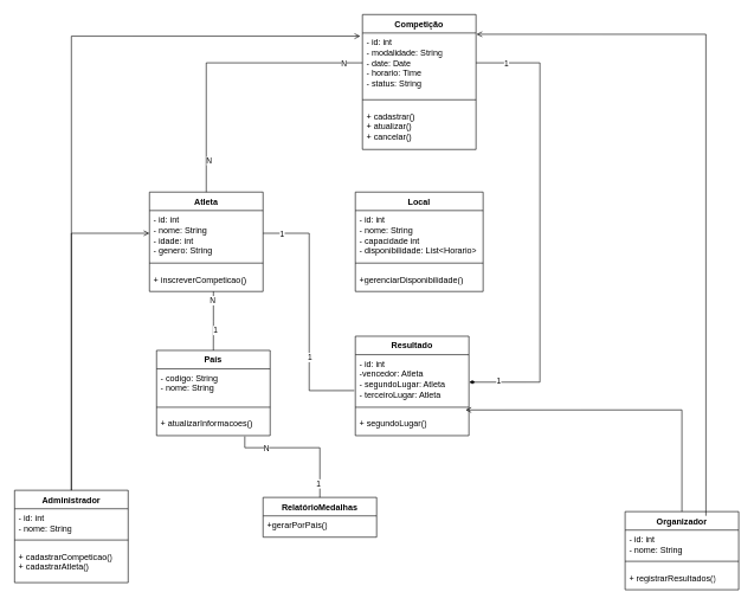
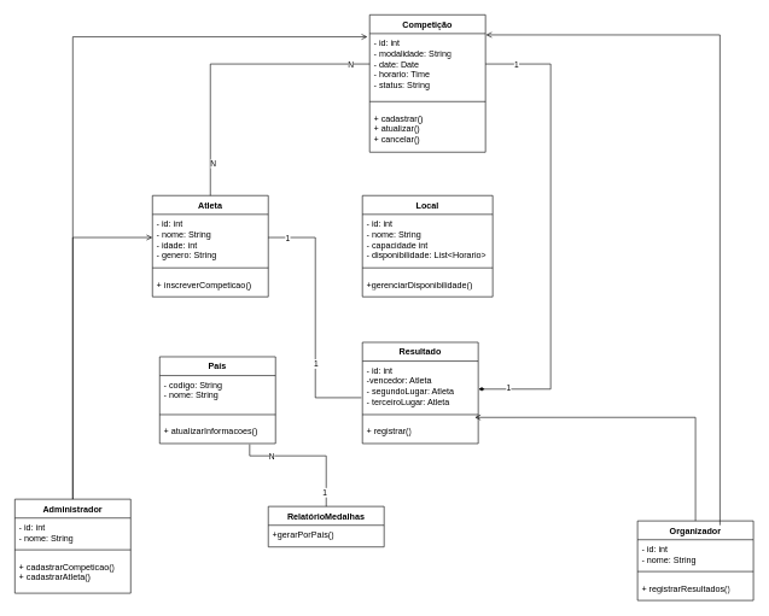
- <mxCell id="32" style="edgeStyle=orthogonalEdgeStyle;rounded=0;orthogonalLoop=1;jettySize=auto;html=1;exitX=0.563;exitY=1;exitDx=0;exitDy=0;exitPerimeter=0;endArrow=none;endFill=0;" edge="1" parent="1" source="9" target="10"><mxGeometry relative="1" as="geometry" /></mxCell>
- <mxCell id="33" value="N" style="edgeLabel;html=1;align=center;verticalAlign=middle;resizable=0;points=[];" vertex="1" connectable="0" parent="32"><mxGeometry x="-0.705" y="-2" relative="1" as="geometry"><mxPoint as="offset" /></mxGeometry></mxCell>
- <mxCell id="34" value="1" style="edgeLabel;html=1;align=center;verticalAlign=middle;resizable=0;points=[];" vertex="1" connectable="0" parent="32"><mxGeometry x="0.324" y="2" relative="1" as="geometry"><mxPoint as="offset" /></mxGeometry></mxCell>
- <mxCell id="38" value="&lt;div&gt;&lt;div&gt;+ segundoLugar()&lt;/div&gt;&lt;/div&gt;" style="text;strokeColor=none;fillColor=none;align=left;verticalAlign=top;spacingLeft=4;spacingRight=4;overflow=hidden;rotatable=0;points=[[0,0.5],[1,0.5]];portConstraint=eastwest;whiteSpace=wrap;html=1;" vertex="1" parent="35"><mxGeometry y="110" width="160" height="30" as="geometry" /></mxCell>
+ <mxCell id="38" value="&lt;div&gt;&lt;div&gt;+ registrar()&lt;/div&gt;&lt;/div&gt;" style="text;strokeColor=none;fillColor=none;align=left;verticalAlign=top;spacingLeft=4;spacingRight=4;overflow=hidden;rotatable=0;points=[[0,0.5],[1,0.5]];portConstraint=eastwest;whiteSpace=wrap;html=1;" vertex="1" parent="35"><mxGeometry y="110" width="160" height="30" as="geometry" /></mxCell>
